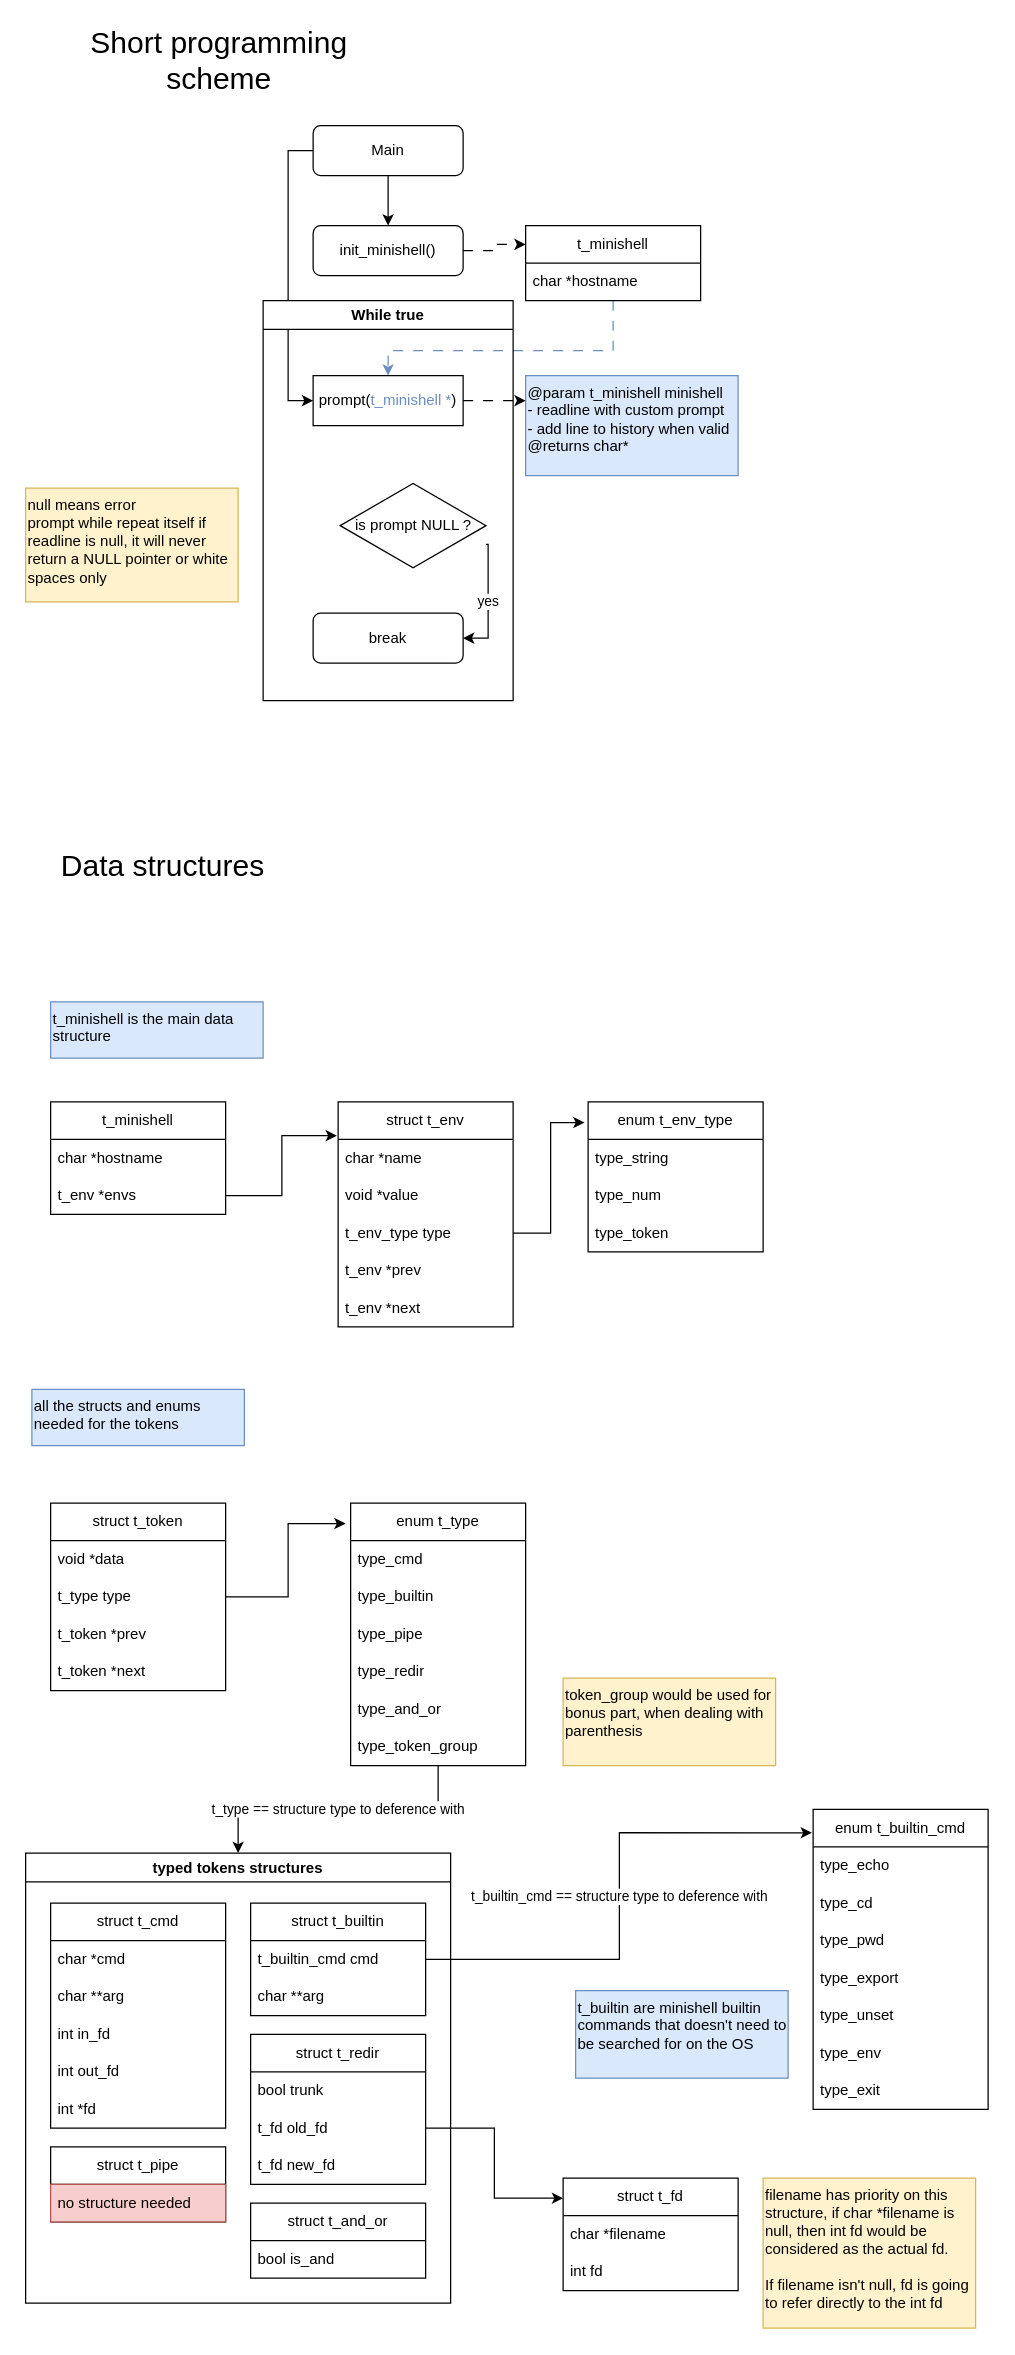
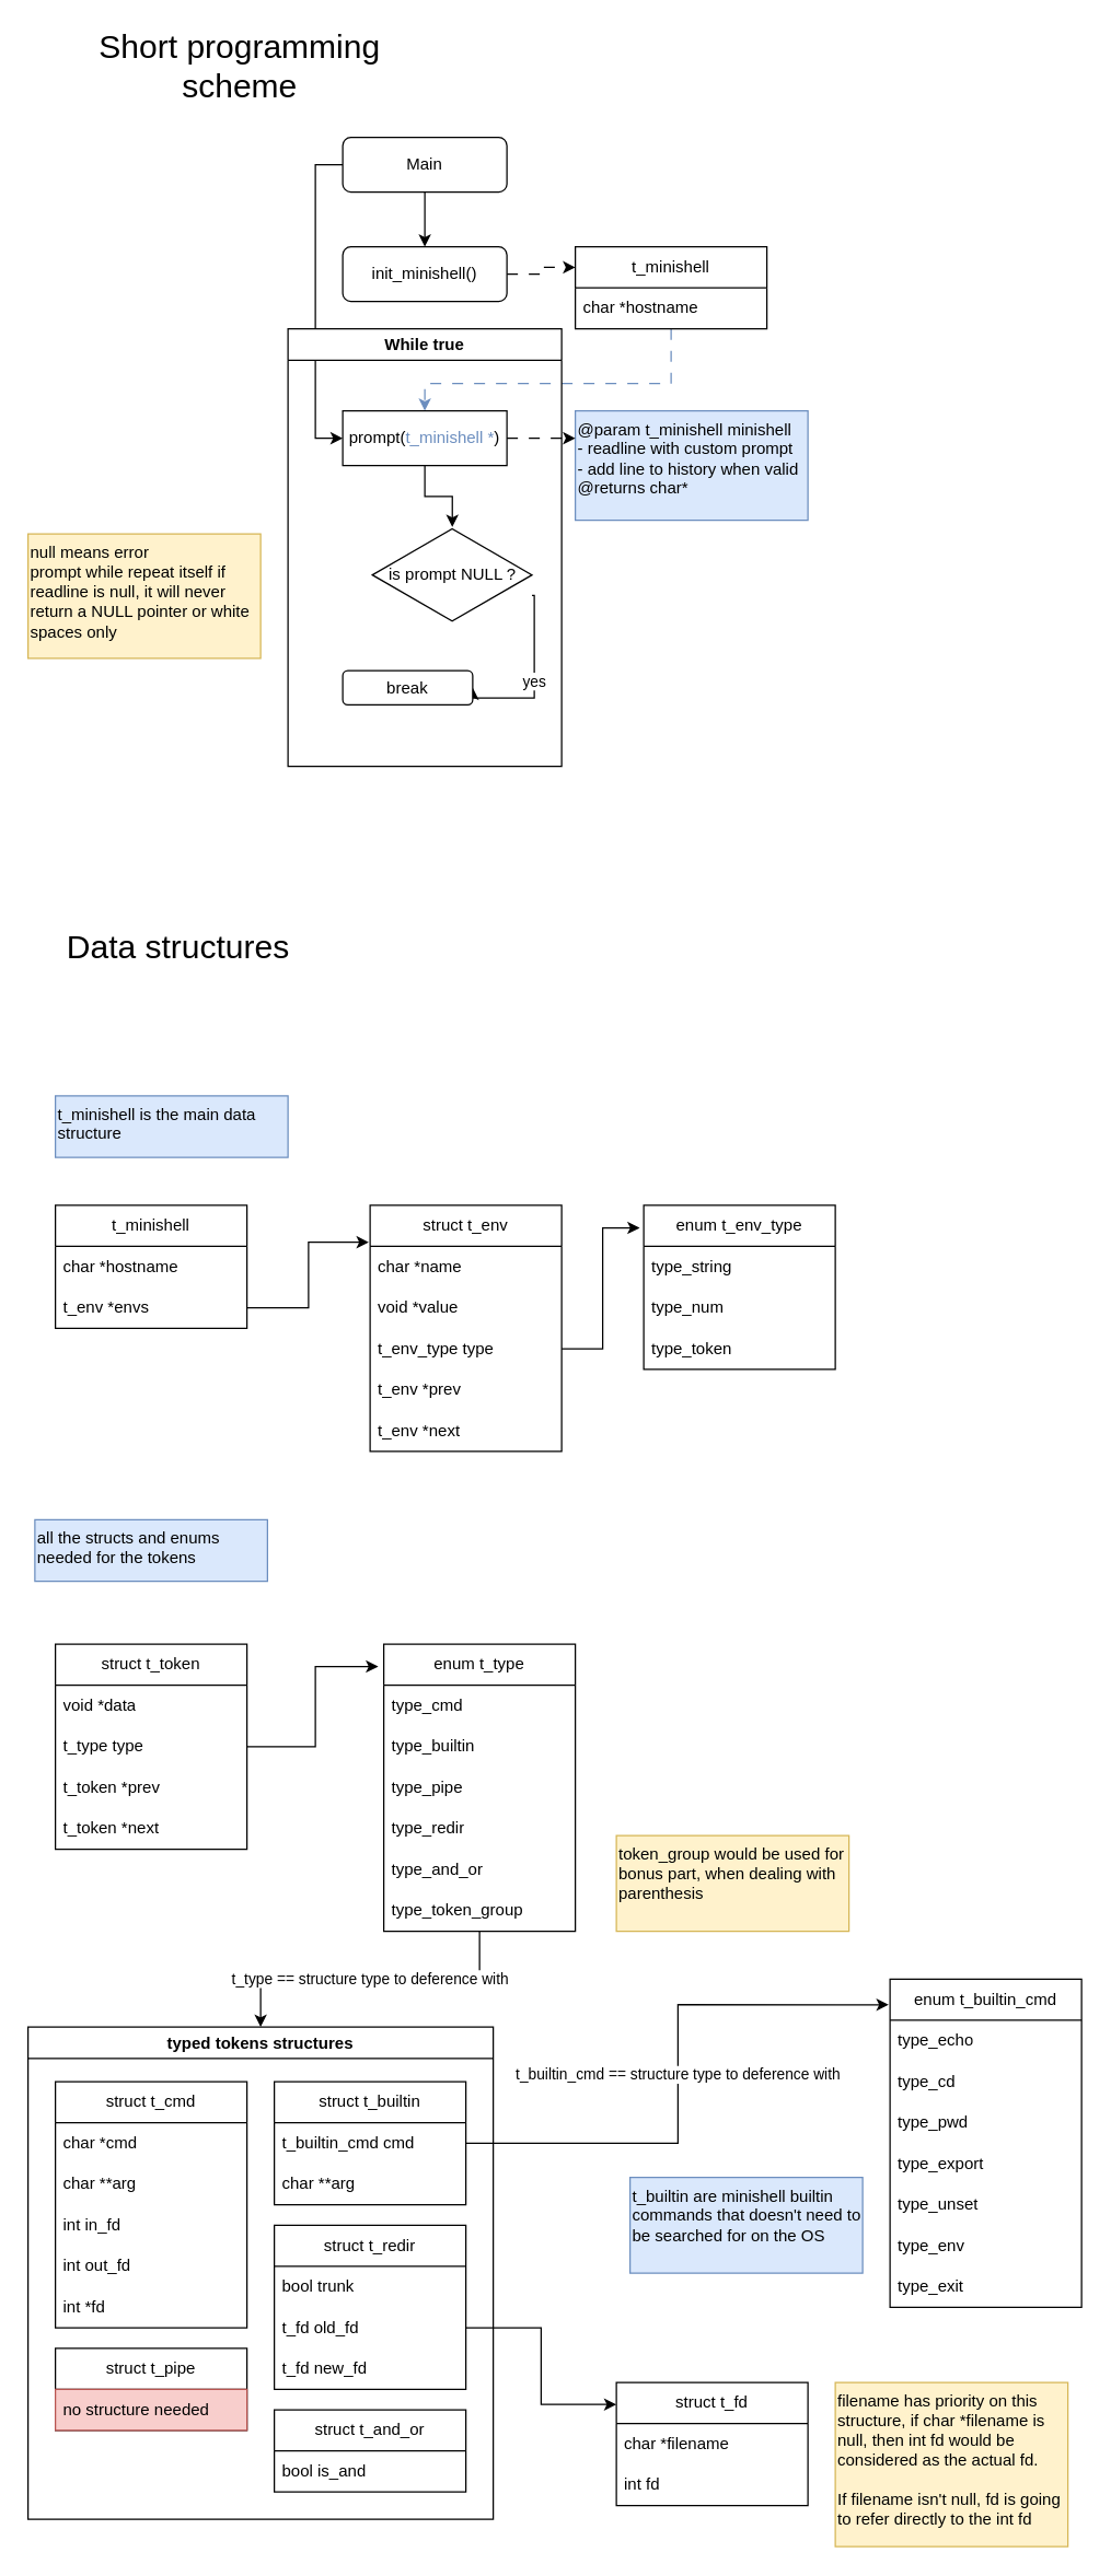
+ <mxCell id="12" style="edgeStyle=orthogonalEdgeStyle;rounded=0;orthogonalLoop=1;jettySize=auto;html=1;" parent="11" source="13" target="15" edge="1"><mxGeometry relative="1" as="geometry" /></mxCell>
- <mxCell id="16" value="break" style="rounded=1;whiteSpace=wrap;html=1;fontSize=12;glass=0;strokeWidth=1;shadow=0;" parent="11" vertex="1"><mxGeometry x="40" y="250" width="120" height="40" as="geometry" /></mxCell>
+ <mxCell id="16" value="break" style="rounded=1;whiteSpace=wrap;html=1;fontSize=12;glass=0;strokeWidth=1;shadow=0;" parent="11" vertex="1"><mxGeometry x="40" y="250" width="95" height="25" as="geometry" /></mxCell>
